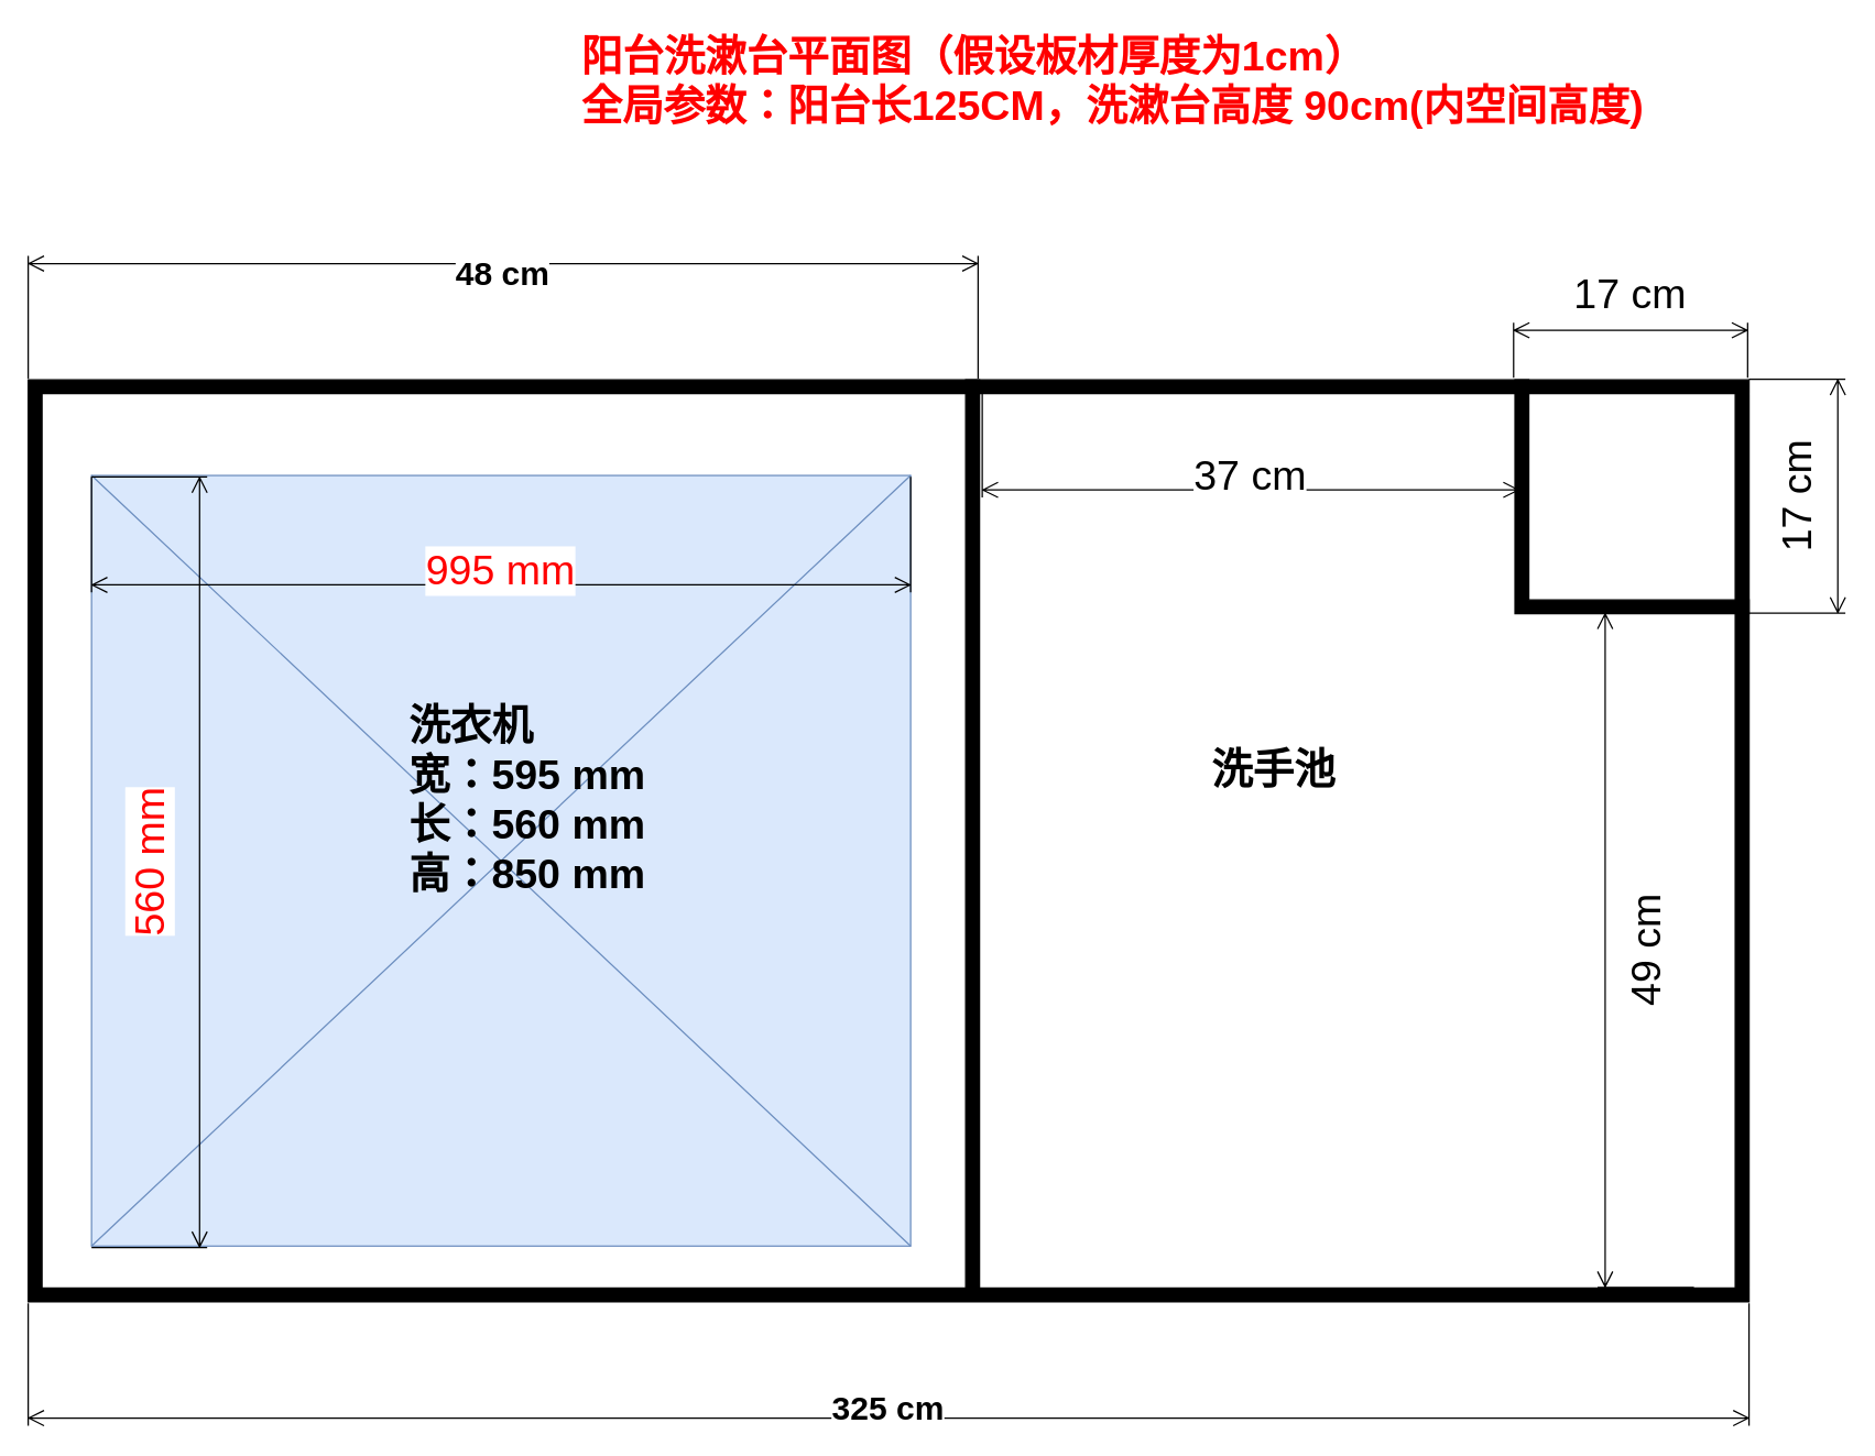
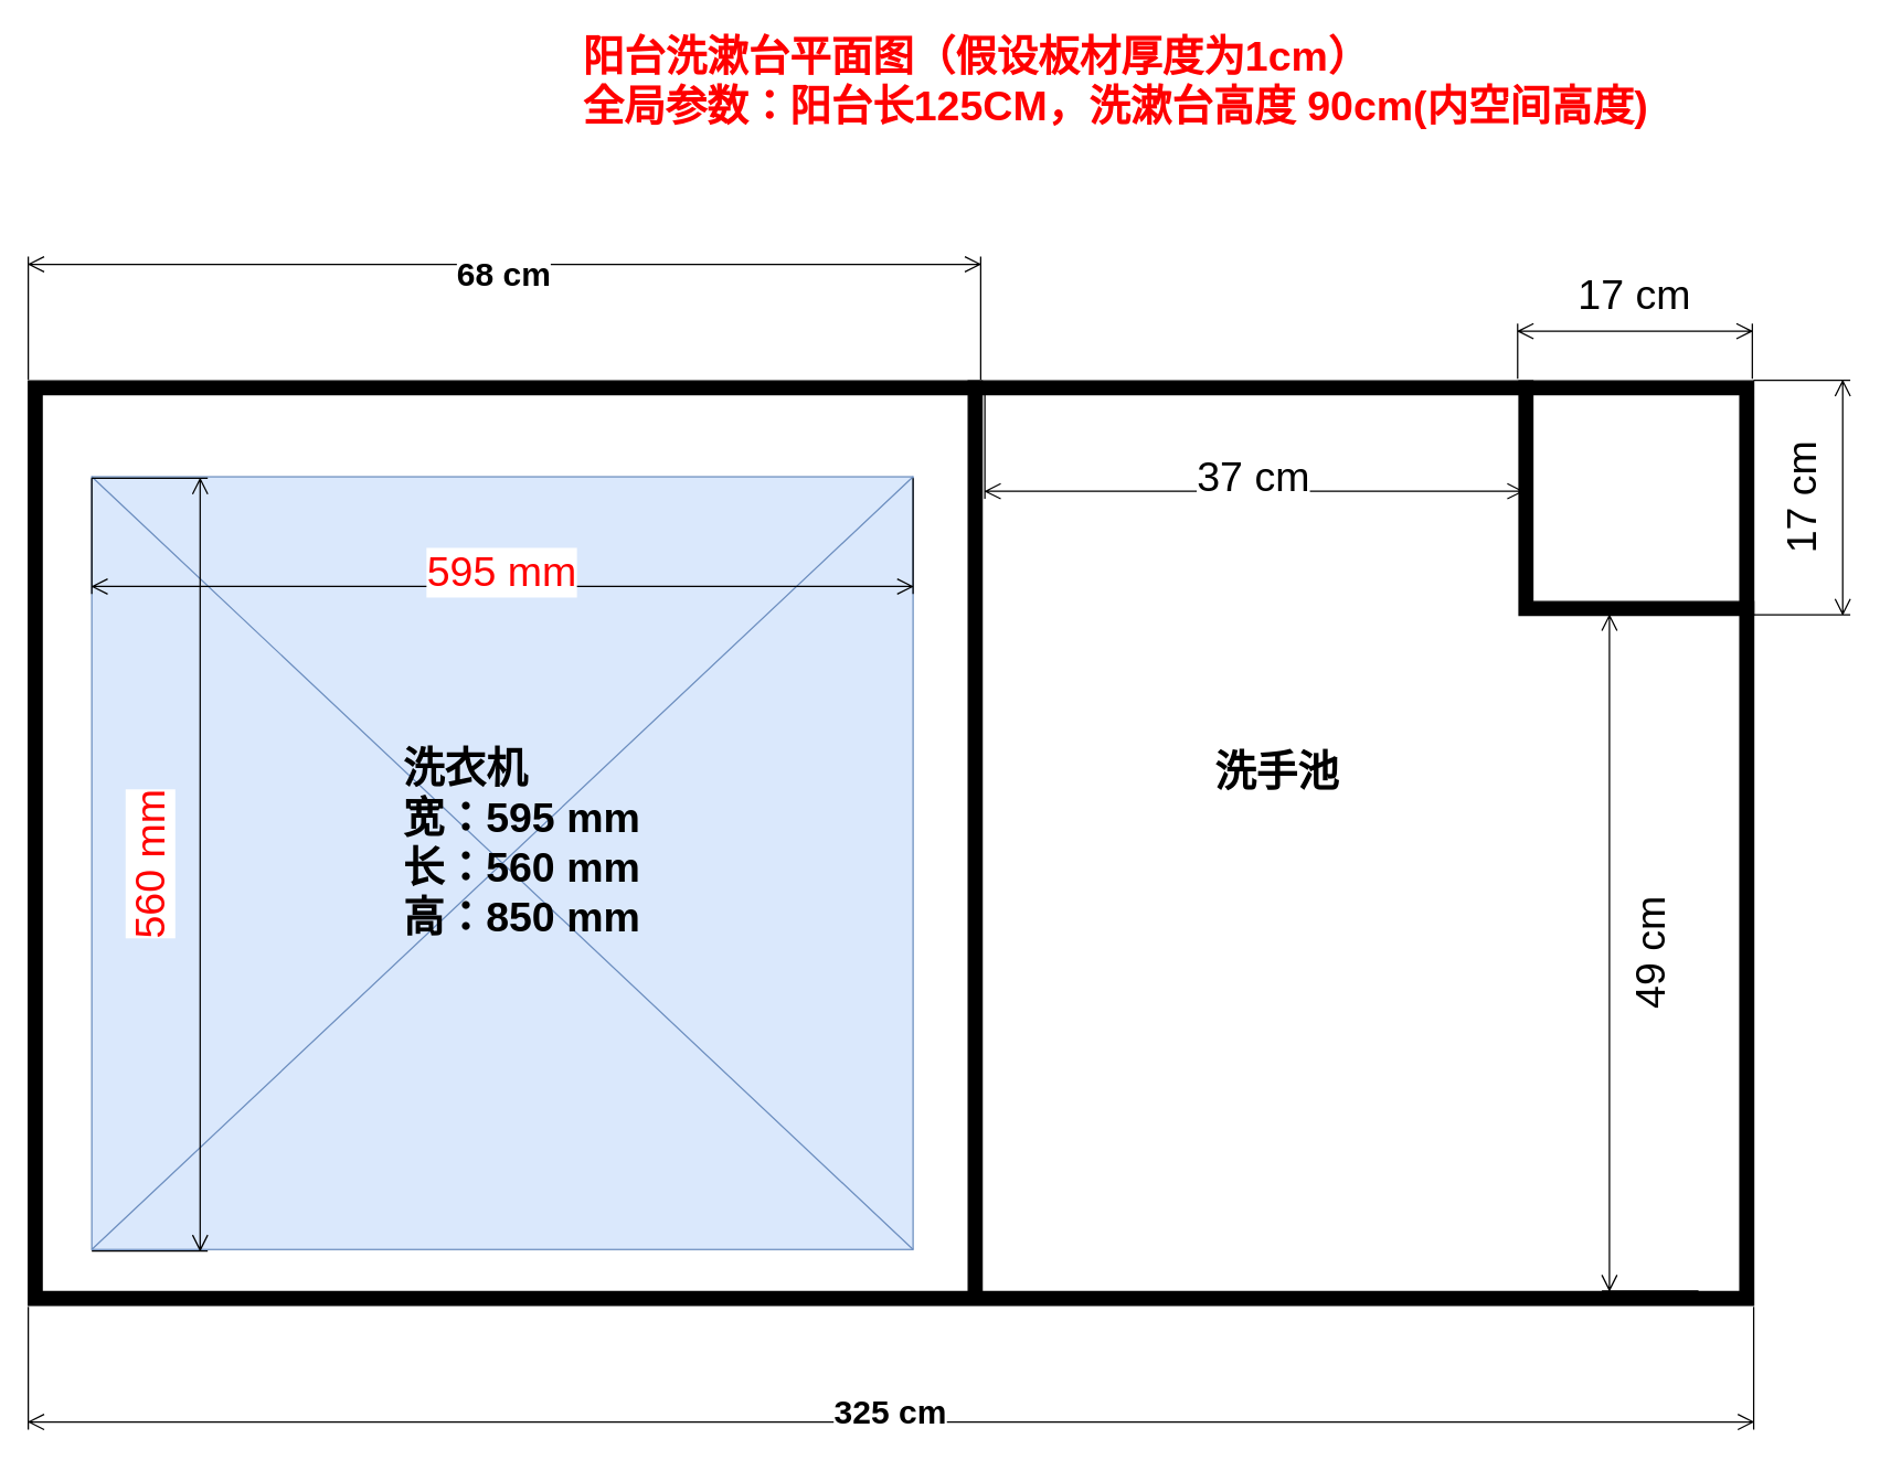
- <mxCell id="6" value="48 cm" style="shape=dimension;direction=west;whiteSpace=wrap;html=1;align=center;points=[];verticalAlign=top;spacingTop=-8;labelBackgroundColor=#ffffff;fontSize=24;fontStyle=1" vertex="1" parent="1"><mxGeometry x="20" y="185.5" width="690" height="89" as="geometry" /></mxCell>
+ <mxCell id="6" value="68 cm" style="shape=dimension;direction=west;whiteSpace=wrap;html=1;align=center;points=[];verticalAlign=top;spacingTop=-8;labelBackgroundColor=#ffffff;fontSize=24;fontStyle=1" vertex="1" parent="1"><mxGeometry x="20" y="185.5" width="690" height="89" as="geometry" /></mxCell>
- <mxCell id="15" value="995 mm" style="shape=dimension;whiteSpace=wrap;html=1;align=center;points=[];verticalAlign=bottom;spacingBottom=-5;labelBackgroundColor=#ffffff;fontSize=30;fontColor=#FF0000;" vertex="1" parent="1"><mxGeometry x="66" y="346" width="595" height="84" as="geometry" /></mxCell>
+ <mxCell id="15" value="595 mm" style="shape=dimension;whiteSpace=wrap;html=1;align=center;points=[];verticalAlign=bottom;spacingBottom=-5;labelBackgroundColor=#ffffff;fontSize=30;fontColor=#FF0000;" vertex="1" parent="1"><mxGeometry x="66" y="346" width="595" height="84" as="geometry" /></mxCell>
- <mxCell id="8" value="洗衣机&lt;br&gt;宽：595 mm&lt;br&gt;长：560 mm&lt;br&gt;高：850 mm" style="text;html=1;resizable=0;points=[];autosize=1;align=left;verticalAlign=top;spacingTop=-4;fontSize=30;fontStyle=1" vertex="1" parent="1"><mxGeometry x="294.5" y="505.5" width="180" height="150" as="geometry" /></mxCell>
+ <mxCell id="8" value="洗衣机&lt;br&gt;宽：595 mm&lt;br&gt;长：560 mm&lt;br&gt;高：850 mm" style="text;html=1;resizable=0;points=[];autosize=1;align=left;verticalAlign=top;spacingTop=-4;fontSize=30;fontStyle=1" vertex="1" parent="1"><mxGeometry x="289.5" y="535.5" width="180" height="150" as="geometry" /></mxCell>
